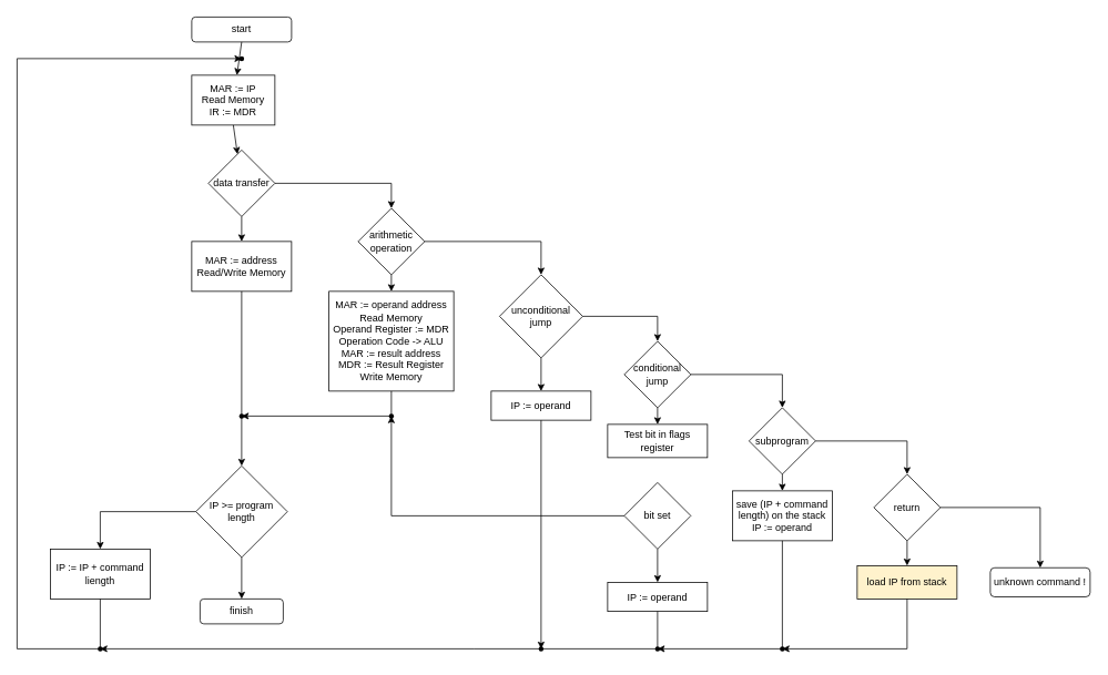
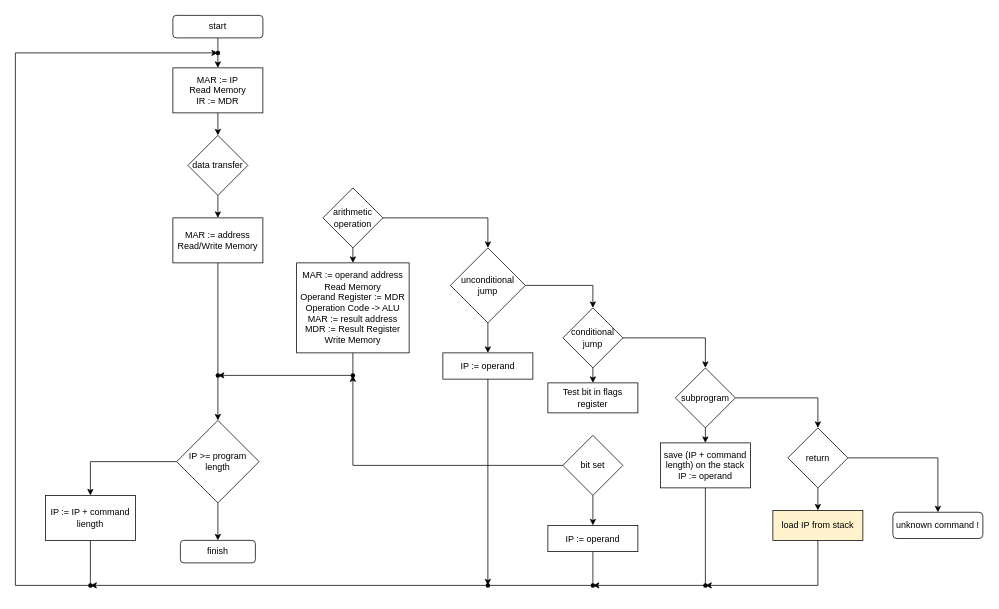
- <mxCell id="3" value="MAR := IP&lt;br&gt;Read Memory&lt;br&gt;IR := MDR" style="rounded=0;whiteSpace=wrap;html=1;" vertex="1" parent="1"><mxGeometry x="230" y="90" width="100" height="60" as="geometry" /></mxCell>
+ <mxCell id="3" value="MAR := IP&lt;br&gt;Read Memory&lt;br&gt;IR := MDR" style="rounded=0;whiteSpace=wrap;html=1;" vertex="1" parent="1"><mxGeometry x="230" y="90" width="120" height="60" as="geometry" /></mxCell>
- <mxCell id="15" value="" style="endArrow=classic;html=1;rounded=0;exitX=1;exitY=0.5;exitDx=0;exitDy=0;entryX=0.5;entryY=0;entryDx=0;entryDy=0;" edge="1" parent="1" source="4" target="14"><mxGeometry width="50" height="50" relative="1" as="geometry"><mxPoint x="560" y="310" as="sourcePoint" /><mxPoint x="470" y="240" as="targetPoint" /><Array as="points"><mxPoint x="470" y="220" /></Array></mxGeometry></mxCell>
